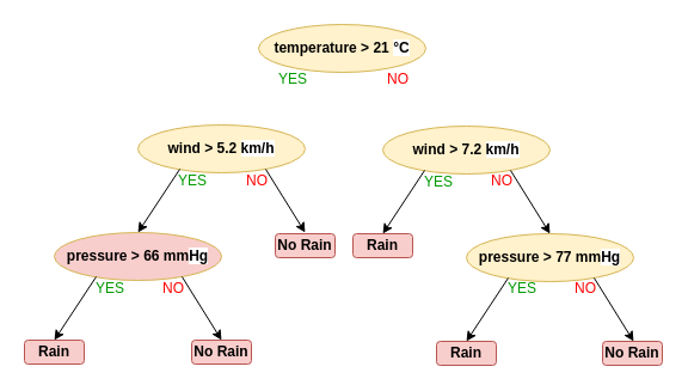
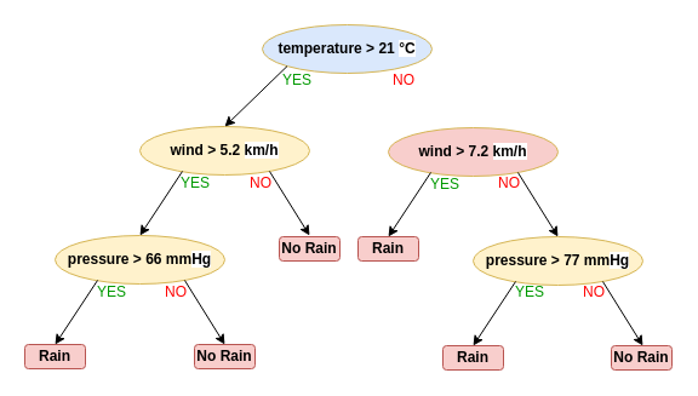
- <mxCell id="14" value="&lt;div style=&quot;text-align: left&quot;&gt;&lt;b style=&quot;font-family: &amp;#34;helvetica&amp;#34; ; text-align: center&quot;&gt;temperature &amp;gt; 21&amp;nbsp;&lt;span style=&quot;font-family: &amp;#34;arial&amp;#34; , sans-serif ; text-align: left ; background-color: rgb(255 , 255 , 255)&quot;&gt;°C&lt;/span&gt;&lt;/b&gt;&lt;br&gt;&lt;/div&gt;" style="ellipse;whiteSpace=wrap;html=1;fillColor=#fff2cc;strokeColor=#d6b656;" vertex="1" parent="1"><mxGeometry x="216" y="20" width="140" height="40" as="geometry" /></mxCell>
+ <mxCell id="14" value="&lt;div style=&quot;text-align: left&quot;&gt;&lt;b style=&quot;font-family: &amp;#34;helvetica&amp;#34; ; text-align: center&quot;&gt;temperature &amp;gt; 21&amp;nbsp;&lt;span style=&quot;font-family: &amp;#34;arial&amp;#34; , sans-serif ; text-align: left ; background-color: rgb(255 , 255 , 255)&quot;&gt;°C&lt;/span&gt;&lt;/b&gt;&lt;br&gt;&lt;/div&gt;" style="ellipse;whiteSpace=wrap;html=1;fillColor=#dae8fc;strokeColor=#d6b656;" vertex="1" parent="1"><mxGeometry x="216" y="20" width="140" height="40" as="geometry" /></mxCell>
+ <mxCell id="15" value="" style="endArrow=classic;html=1;entryX=0.5;entryY=0;entryDx=0;entryDy=0;exitX=0;exitY=1;exitDx=0;exitDy=0;" edge="1" parent="1" source="14" target="2"><mxGeometry width="50" height="50" relative="1" as="geometry"><mxPoint x="240" y="51" as="sourcePoint" /><mxPoint x="205" y="104" as="targetPoint" /></mxGeometry></mxCell>
- <mxCell id="5" value="&lt;div style=&quot;text-align: left&quot;&gt;&lt;b&gt;wind &amp;gt; 7.2 &lt;/b&gt;&lt;b style=&quot;background-color: rgb(255 , 255 , 255)&quot;&gt;&lt;font face=&quot;arial, sans-serif&quot;&gt;km/h&lt;/font&gt;&lt;/b&gt;&lt;/div&gt;" style="ellipse;whiteSpace=wrap;html=1;fillColor=#fff2cc;strokeColor=#d6b656;" vertex="1" parent="1"><mxGeometry x="320" y="105" width="140" height="40" as="geometry" /></mxCell>
+ <mxCell id="5" value="&lt;div style=&quot;text-align: left&quot;&gt;&lt;b&gt;wind &amp;gt; 7.2 &lt;/b&gt;&lt;b style=&quot;background-color: rgb(255 , 255 , 255)&quot;&gt;&lt;font face=&quot;arial, sans-serif&quot;&gt;km/h&lt;/font&gt;&lt;/b&gt;&lt;/div&gt;" style="ellipse;whiteSpace=wrap;html=1;fillColor=#f8cecc;strokeColor=#d6b656;" vertex="1" parent="1"><mxGeometry x="320" y="105" width="140" height="40" as="geometry" /></mxCell>
- <mxCell id="8" value="&lt;div style=&quot;text-align: left&quot;&gt;&lt;b&gt;pressure &amp;gt; 66 mm&lt;/b&gt;&lt;b style=&quot;background-color: rgb(255 , 255 , 255)&quot;&gt;&lt;font face=&quot;arial, sans-serif&quot;&gt;Hg&lt;/font&gt;&lt;/b&gt;&lt;/div&gt;" style="ellipse;whiteSpace=wrap;html=1;fillColor=#f8cecc;strokeColor=#d6b656;" vertex="1" parent="1"><mxGeometry x="45" y="194" width="140" height="40" as="geometry" /></mxCell>
+ <mxCell id="8" value="&lt;div style=&quot;text-align: left&quot;&gt;&lt;b&gt;pressure &amp;gt; 66 mm&lt;/b&gt;&lt;b style=&quot;background-color: rgb(255 , 255 , 255)&quot;&gt;&lt;font face=&quot;arial, sans-serif&quot;&gt;Hg&lt;/font&gt;&lt;/b&gt;&lt;/div&gt;" style="ellipse;whiteSpace=wrap;html=1;fillColor=#fff2cc;strokeColor=#d6b656;" vertex="1" parent="1"><mxGeometry x="45" y="194" width="140" height="40" as="geometry" /></mxCell>
